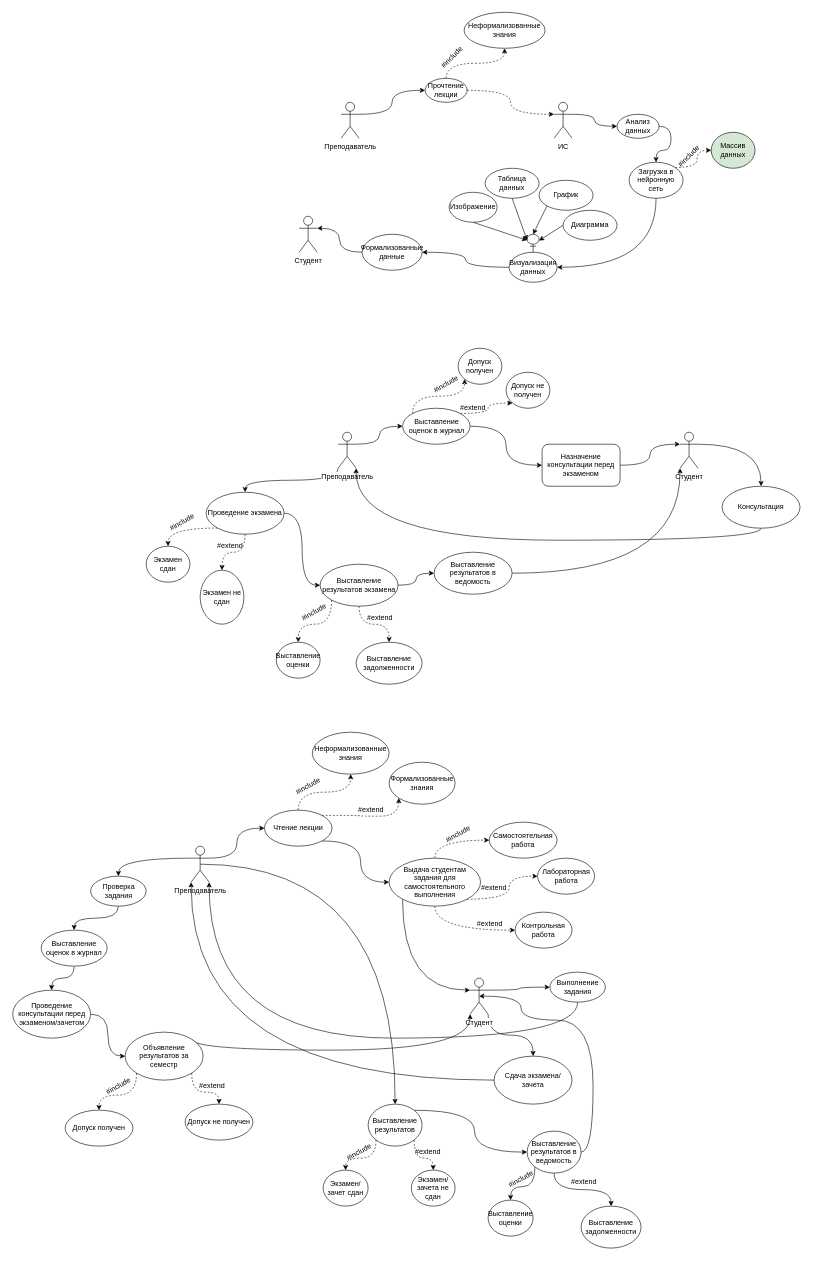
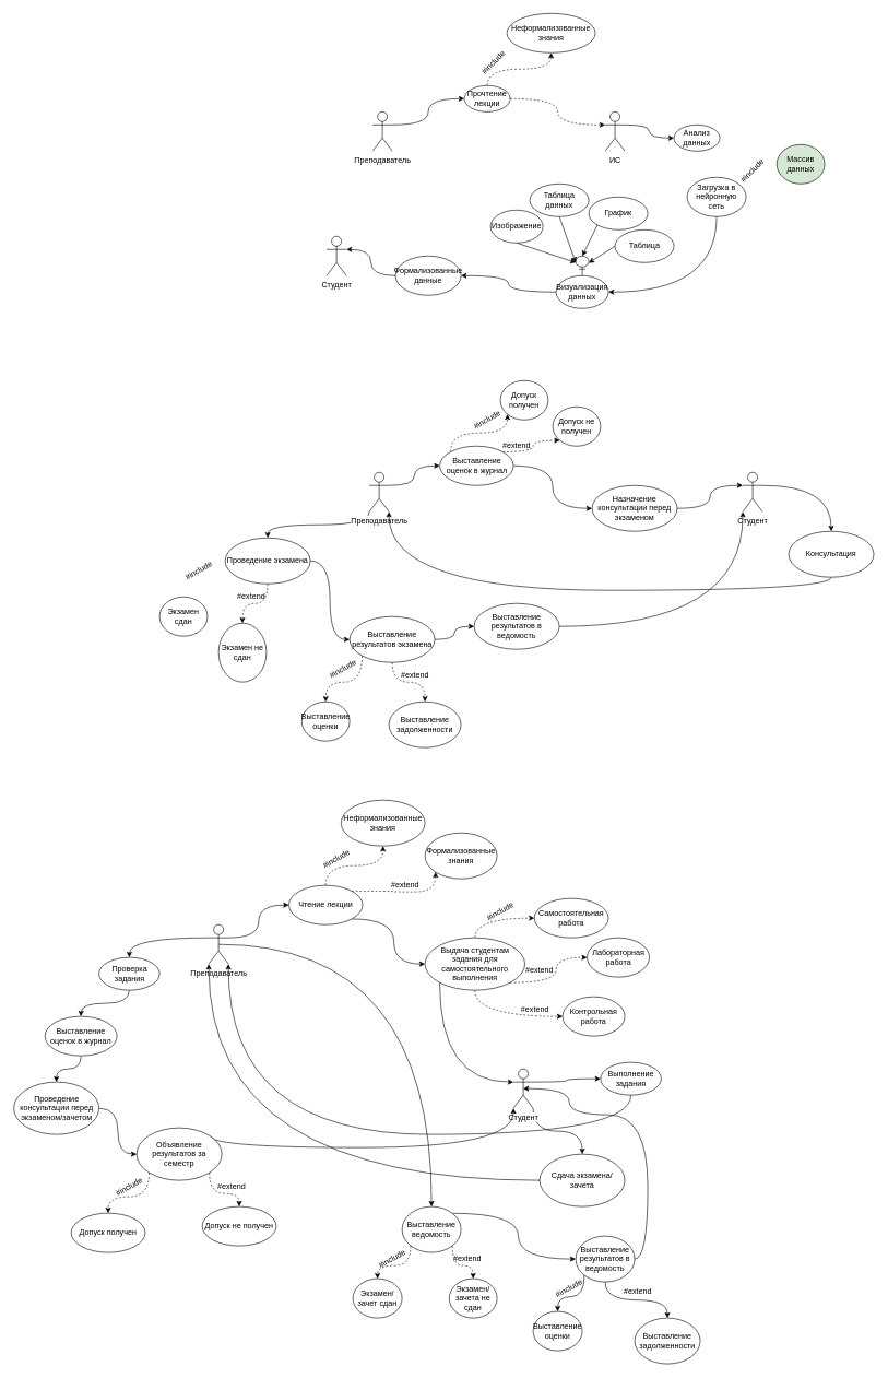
- <mxCell id="25" style="edgeStyle=orthogonalEdgeStyle;curved=1;rounded=0;orthogonalLoop=1;jettySize=auto;html=1;exitX=1;exitY=0.5;exitDx=0;exitDy=0;" edge="1" parent="1" source="26" target="29"><mxGeometry relative="1" as="geometry" /></mxCell>
- <mxCell id="27" style="edgeStyle=orthogonalEdgeStyle;curved=1;rounded=0;orthogonalLoop=1;jettySize=auto;html=1;exitX=1;exitY=0;exitDx=0;exitDy=0;dashed=1;" edge="1" parent="1" source="29" target="30"><mxGeometry relative="1" as="geometry" /></mxCell>
- <mxCell id="33" value="Диаграмма" style="ellipse;whiteSpace=wrap;html=1;" vertex="1" parent="1"><mxGeometry x="938" y="350" width="90" height="50" as="geometry" /></mxCell>
+ <mxCell id="33" value="Таблица" style="ellipse;whiteSpace=wrap;html=1;" vertex="1" parent="1"><mxGeometry x="938" y="350" width="90" height="50" as="geometry" /></mxCell>
- <mxCell id="42" value="Назначение консультации перед экзаменом" style="whiteSpace=wrap;html=1;rounded=1;" vertex="1" parent="1"><mxGeometry x="903" y="740" width="130" height="70" as="geometry" /></mxCell>
+ <mxCell id="42" value="Назначение консультации перед экзаменом" style="ellipse;whiteSpace=wrap;html=1;" vertex="1" parent="1"><mxGeometry x="903" y="740" width="130" height="70" as="geometry" /></mxCell>
- <mxCell id="50" style="edgeStyle=orthogonalEdgeStyle;curved=1;rounded=0;orthogonalLoop=1;jettySize=auto;html=1;exitX=0;exitY=1;exitDx=0;exitDy=0;entryX=0.5;entryY=0;entryDx=0;entryDy=0;dashed=1;" edge="1" parent="1" source="53" target="58"><mxGeometry relative="1" as="geometry" /></mxCell>
- <mxCell id="115" value="Выставление результатов" style="ellipse;whiteSpace=wrap;html=1;" vertex="1" parent="1"><mxGeometry x="613" y="1840" width="90" height="70" as="geometry" /></mxCell>
+ <mxCell id="115" value="Выставление ведомость" style="ellipse;whiteSpace=wrap;html=1;" vertex="1" parent="1"><mxGeometry x="613" y="1840" width="90" height="70" as="geometry" /></mxCell>
